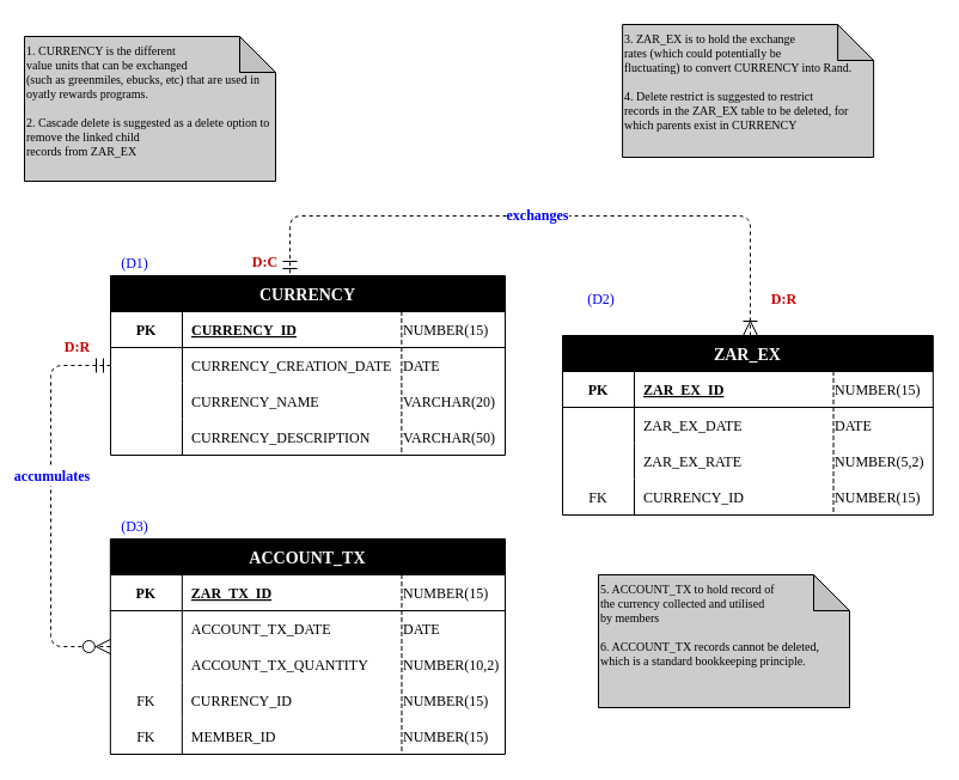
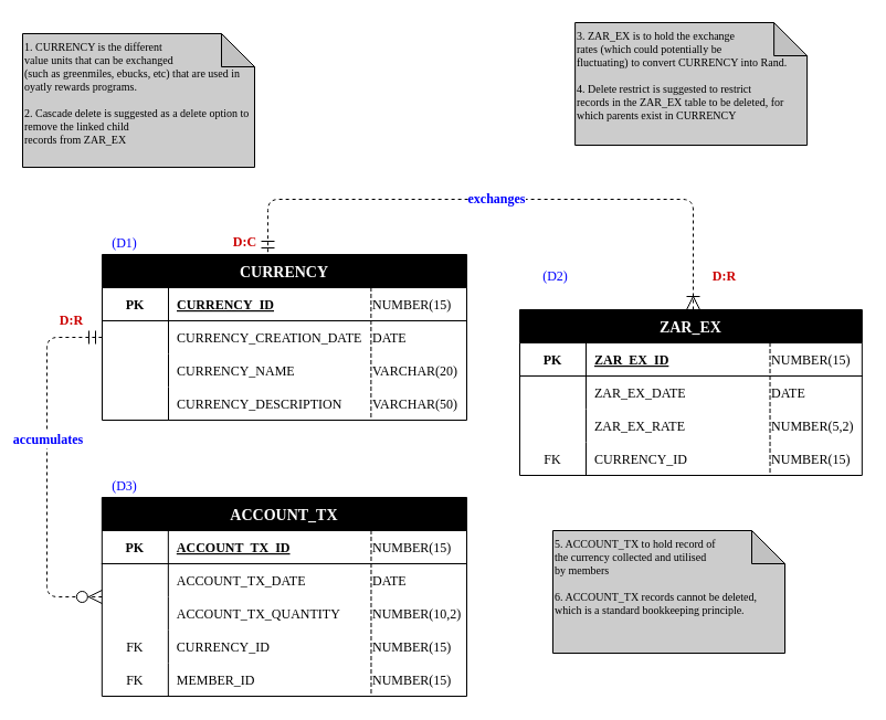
- <mxCell id="33" value="ZAR_TX_ID" style="shape=partialRectangle;connectable=0;fillColor=none;top=0;left=0;bottom=0;right=0;align=left;spacingLeft=6;fontStyle=5;overflow=hidden;strokeColor=default;fontFamily=Century Gothic;" parent="31" vertex="1"><mxGeometry x="60" width="270.16" height="30" as="geometry" /></mxCell>
+ <mxCell id="33" value="ACCOUNT_TX_ID" style="shape=partialRectangle;connectable=0;fillColor=none;top=0;left=0;bottom=0;right=0;align=left;spacingLeft=6;fontStyle=5;overflow=hidden;strokeColor=default;fontFamily=Century Gothic;" parent="31" vertex="1"><mxGeometry x="60" width="270.16" height="30" as="geometry" /></mxCell>
